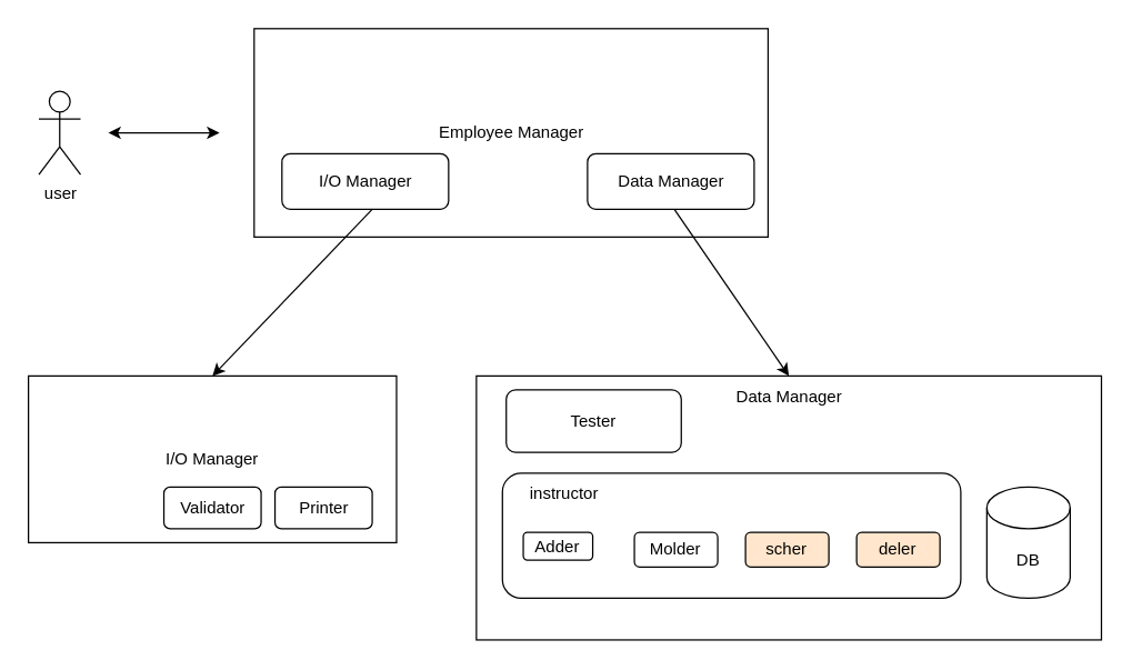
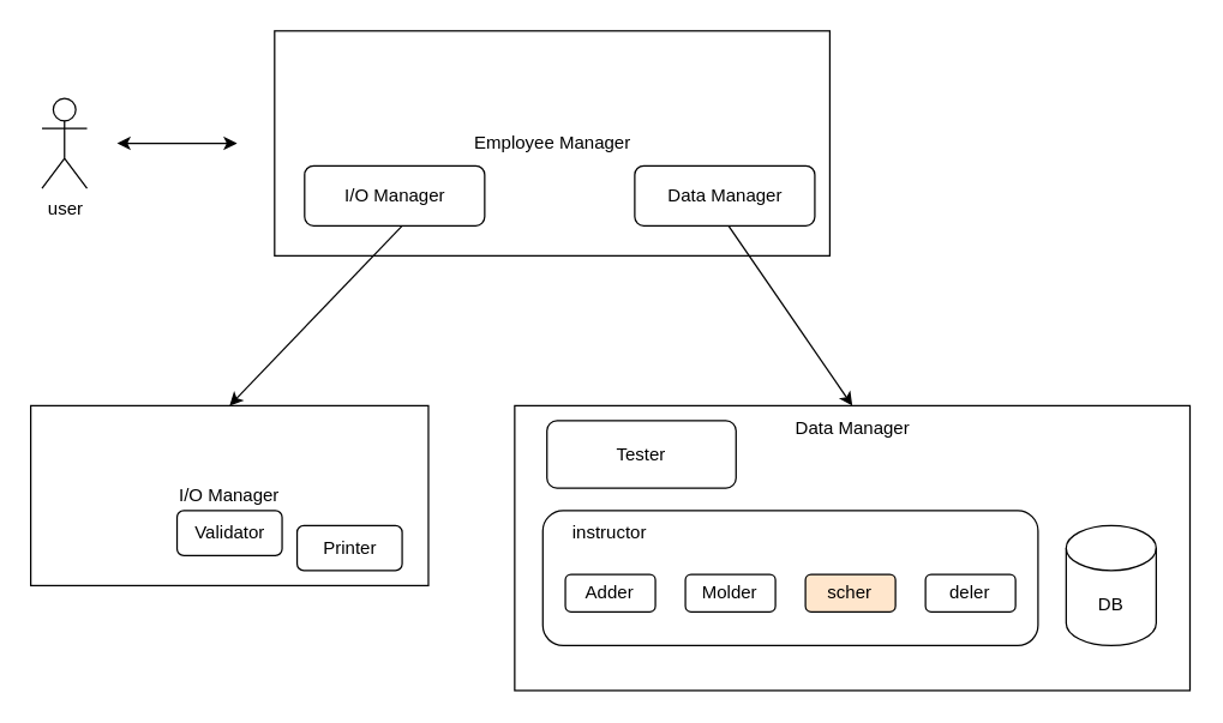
- <mxCell id="10" value="Validator" style="rounded=1;whiteSpace=wrap;html=1;" vertex="1" parent="1"><mxGeometry x="117.5" y="350" width="70" height="30" as="geometry" /></mxCell>
+ <mxCell id="10" value="Validator" style="rounded=1;whiteSpace=wrap;html=1;" vertex="1" parent="1"><mxGeometry x="117.5" y="340" width="70" height="30" as="geometry" /></mxCell>
- <mxCell id="12" value="Adder" style="rounded=1;whiteSpace=wrap;html=1;" vertex="1" parent="1"><mxGeometry x="376.25" y="382.5" width="50" height="20" as="geometry" /></mxCell>
+ <mxCell id="12" value="Adder" style="rounded=1;whiteSpace=wrap;html=1;" vertex="1" parent="1"><mxGeometry x="376.25" y="382.5" width="60" height="25" as="geometry" /></mxCell>
- <mxCell id="18" value="deler" style="rounded=1;whiteSpace=wrap;html=1;fillColor=#ffe6cc;" vertex="1" parent="1"><mxGeometry x="616.25" y="382.5" width="60" height="25" as="geometry" /></mxCell>
+ <mxCell id="18" value="deler" style="rounded=1;whiteSpace=wrap;html=1;" vertex="1" parent="1"><mxGeometry x="616.25" y="382.5" width="60" height="25" as="geometry" /></mxCell>
